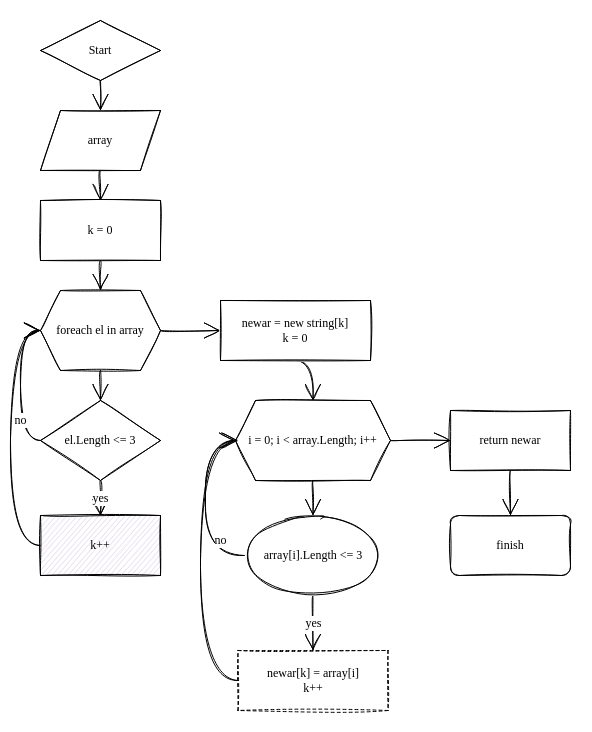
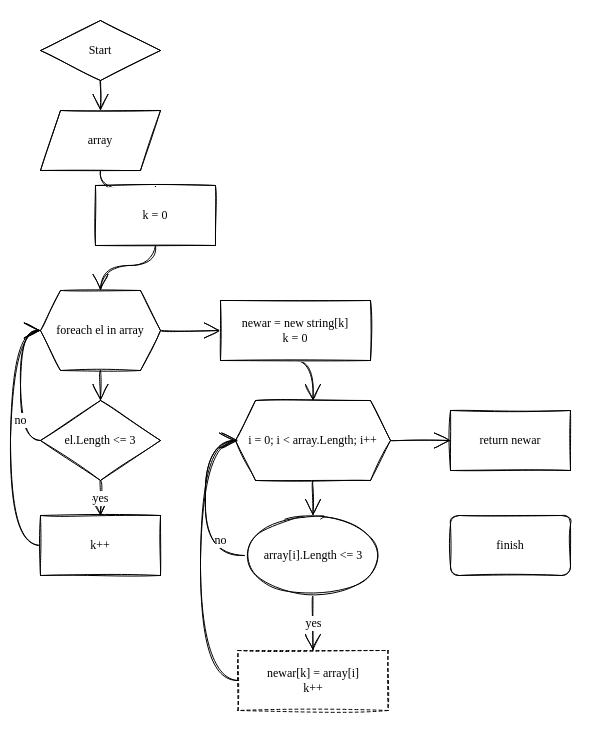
- <mxCell id="7" value="k = 0" style="rounded=0;whiteSpace=wrap;html=1;sketch=1;hachureGap=4;fontFamily=Architects Daughter;fontSource=https%3A%2F%2Ffonts.googleapis.com%2Fcss%3Ffamily%3DArchitects%2BDaughter;fontSize=12;" vertex="1" parent="1"><mxGeometry x="40" y="200" width="120" height="60" as="geometry" /></mxCell>
+ <mxCell id="7" value="k = 0" style="rounded=0;whiteSpace=wrap;html=1;sketch=1;hachureGap=4;fontFamily=Architects Daughter;fontSource=https%3A%2F%2Ffonts.googleapis.com%2Fcss%3Ffamily%3DArchitects%2BDaughter;fontSize=12;" vertex="1" parent="1"><mxGeometry x="95" y="185" width="120" height="60" as="geometry" /></mxCell>
- <mxCell id="23" style="edgeStyle=orthogonalEdgeStyle;curved=1;rounded=0;sketch=1;hachureGap=4;orthogonalLoop=1;jettySize=auto;html=1;exitX=0.5;exitY=1;exitDx=0;exitDy=0;entryX=0.5;entryY=0;entryDx=0;entryDy=0;fontFamily=Architects Daughter;fontSource=https%3A%2F%2Ffonts.googleapis.com%2Fcss%3Ffamily%3DArchitects%2BDaughter;fontSize=12;endArrow=open;startSize=14;endSize=14;sourcePerimeterSpacing=8;targetPerimeterSpacing=8;" edge="1" parent="1" source="24" target="25"><mxGeometry relative="1" as="geometry" /></mxCell>
- <mxCell id="15" value="k++" style="rounded=0;whiteSpace=wrap;html=1;sketch=1;hachureGap=4;fontFamily=Architects Daughter;fontSource=https%3A%2F%2Ffonts.googleapis.com%2Fcss%3Ffamily%3DArchitects%2BDaughter;fontSize=12;fillColor=#e1d5e7;" vertex="1" parent="1"><mxGeometry x="40" y="515" width="120" height="60" as="geometry" /></mxCell>
+ <mxCell id="15" value="k++" style="rounded=0;whiteSpace=wrap;html=1;sketch=1;hachureGap=4;fontFamily=Architects Daughter;fontSource=https%3A%2F%2Ffonts.googleapis.com%2Fcss%3Ffamily%3DArchitects%2BDaughter;fontSize=12;" vertex="1" parent="1"><mxGeometry x="40" y="515" width="120" height="60" as="geometry" /></mxCell>
